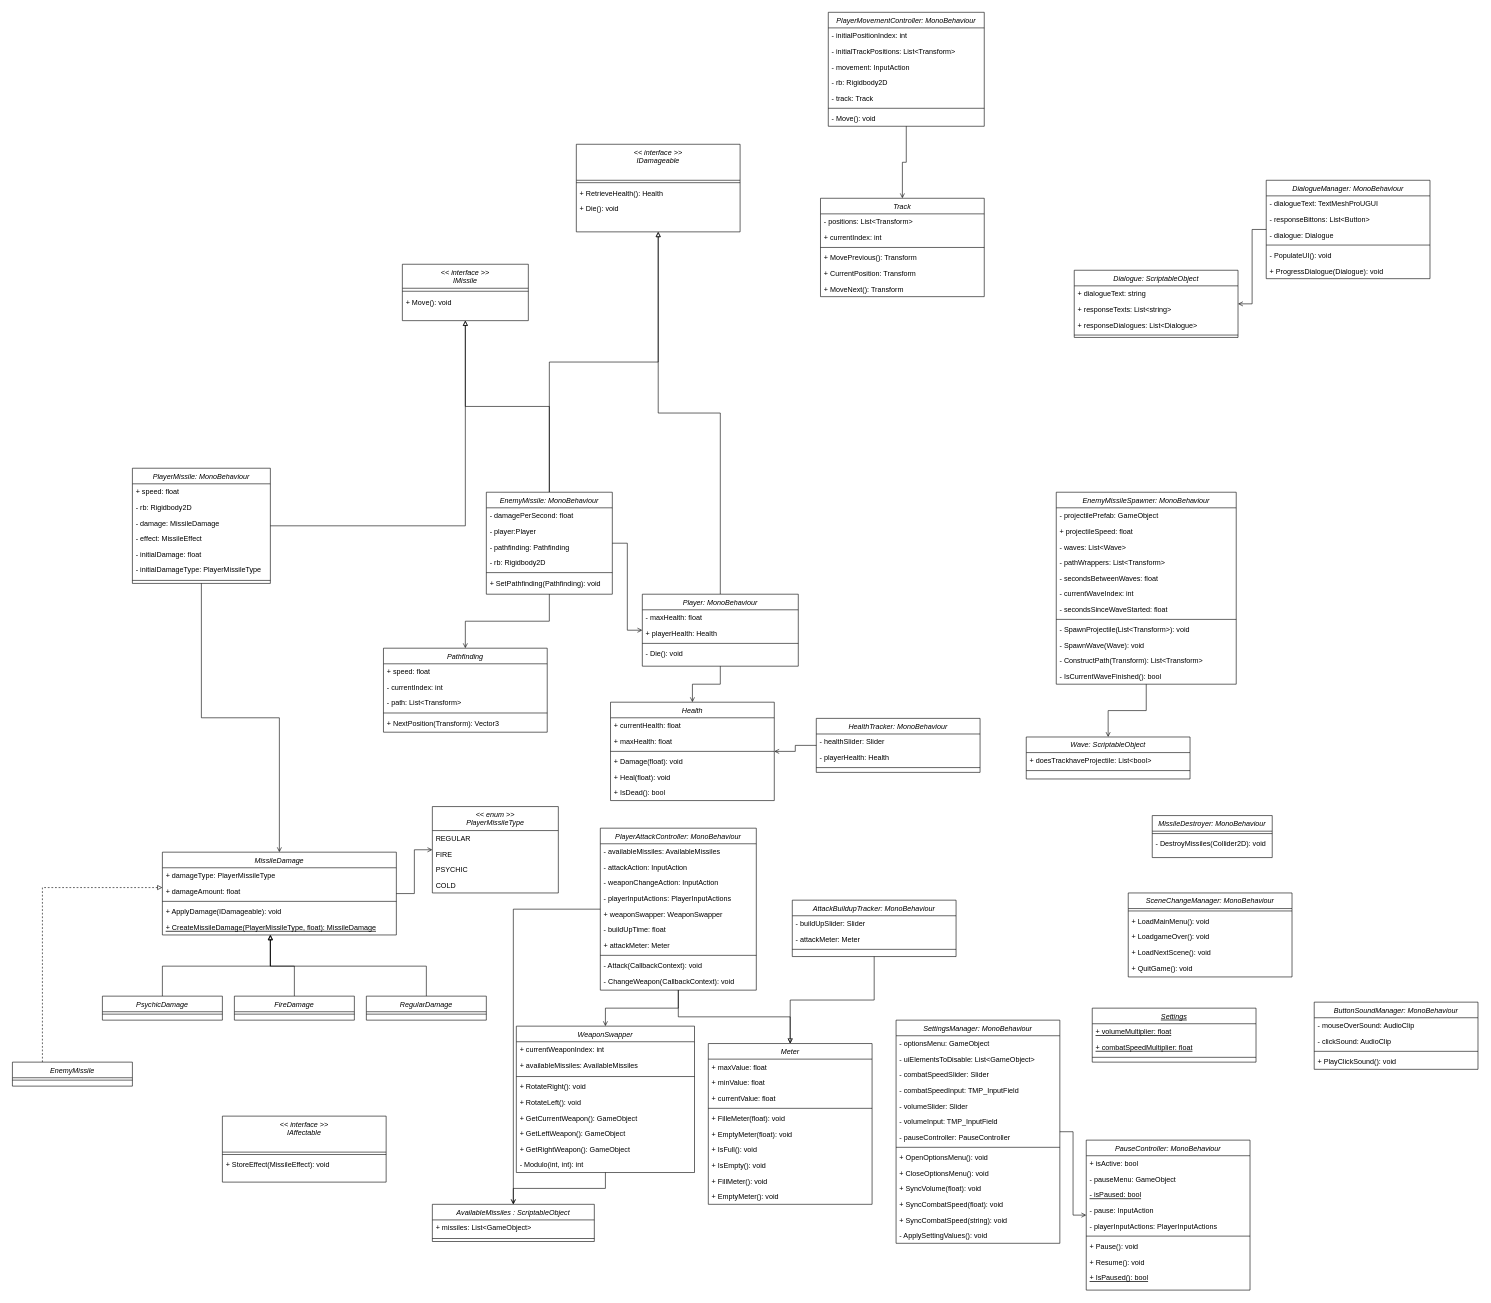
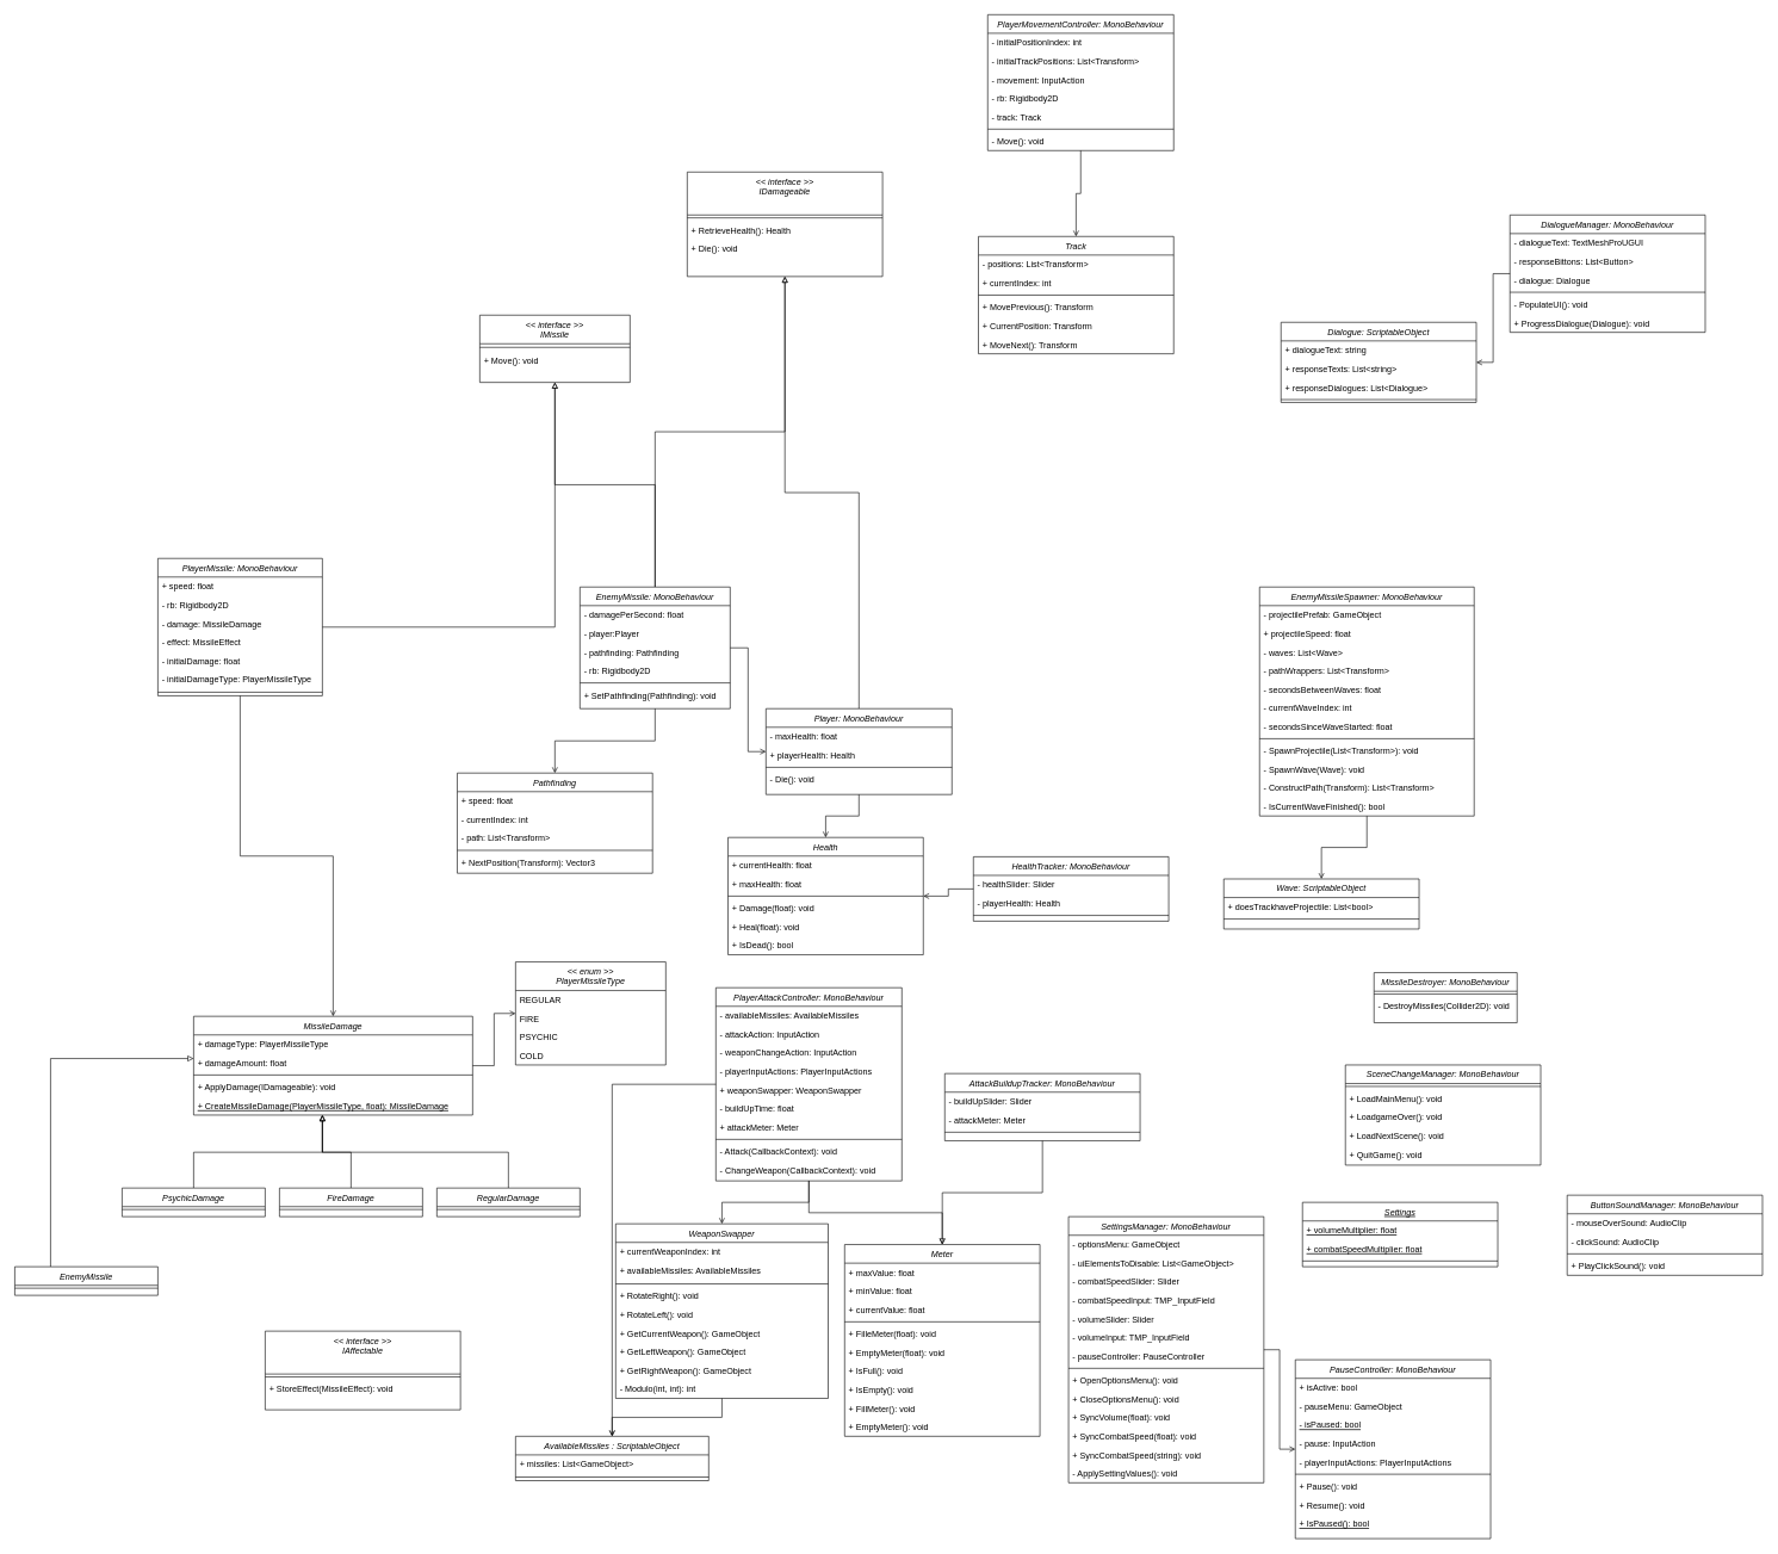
- <mxCell id="27" style="edgeStyle=orthogonalEdgeStyle;rounded=0;orthogonalLoop=1;jettySize=auto;html=1;endArrow=block;endFill=0;dashed=1;" parent="1" source="28" target="21" edge="1"><mxGeometry relative="1" as="geometry"><Array as="points"><mxPoint x="70" y="1479" /></Array></mxGeometry></mxCell>
+ <mxCell id="27" style="edgeStyle=orthogonalEdgeStyle;rounded=0;orthogonalLoop=1;jettySize=auto;html=1;endArrow=block;endFill=0;" parent="1" source="28" target="21" edge="1"><mxGeometry relative="1" as="geometry"><Array as="points"><mxPoint x="70" y="1479" /></Array></mxGeometry></mxCell>
